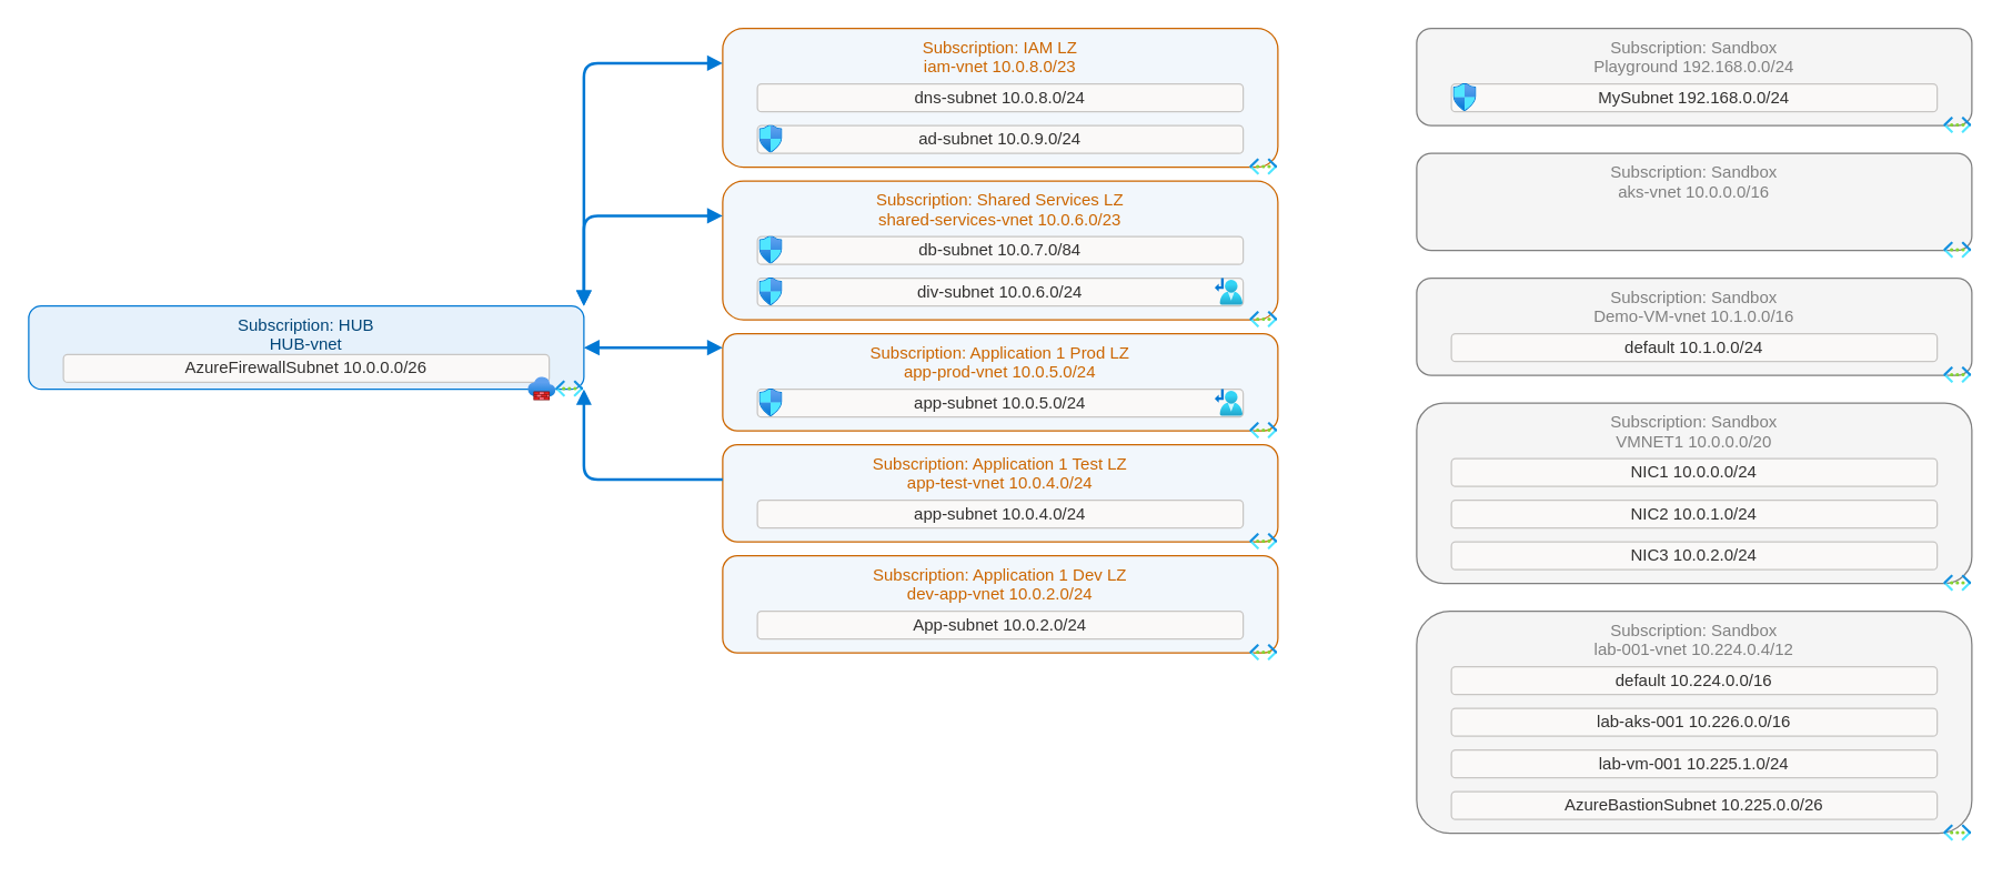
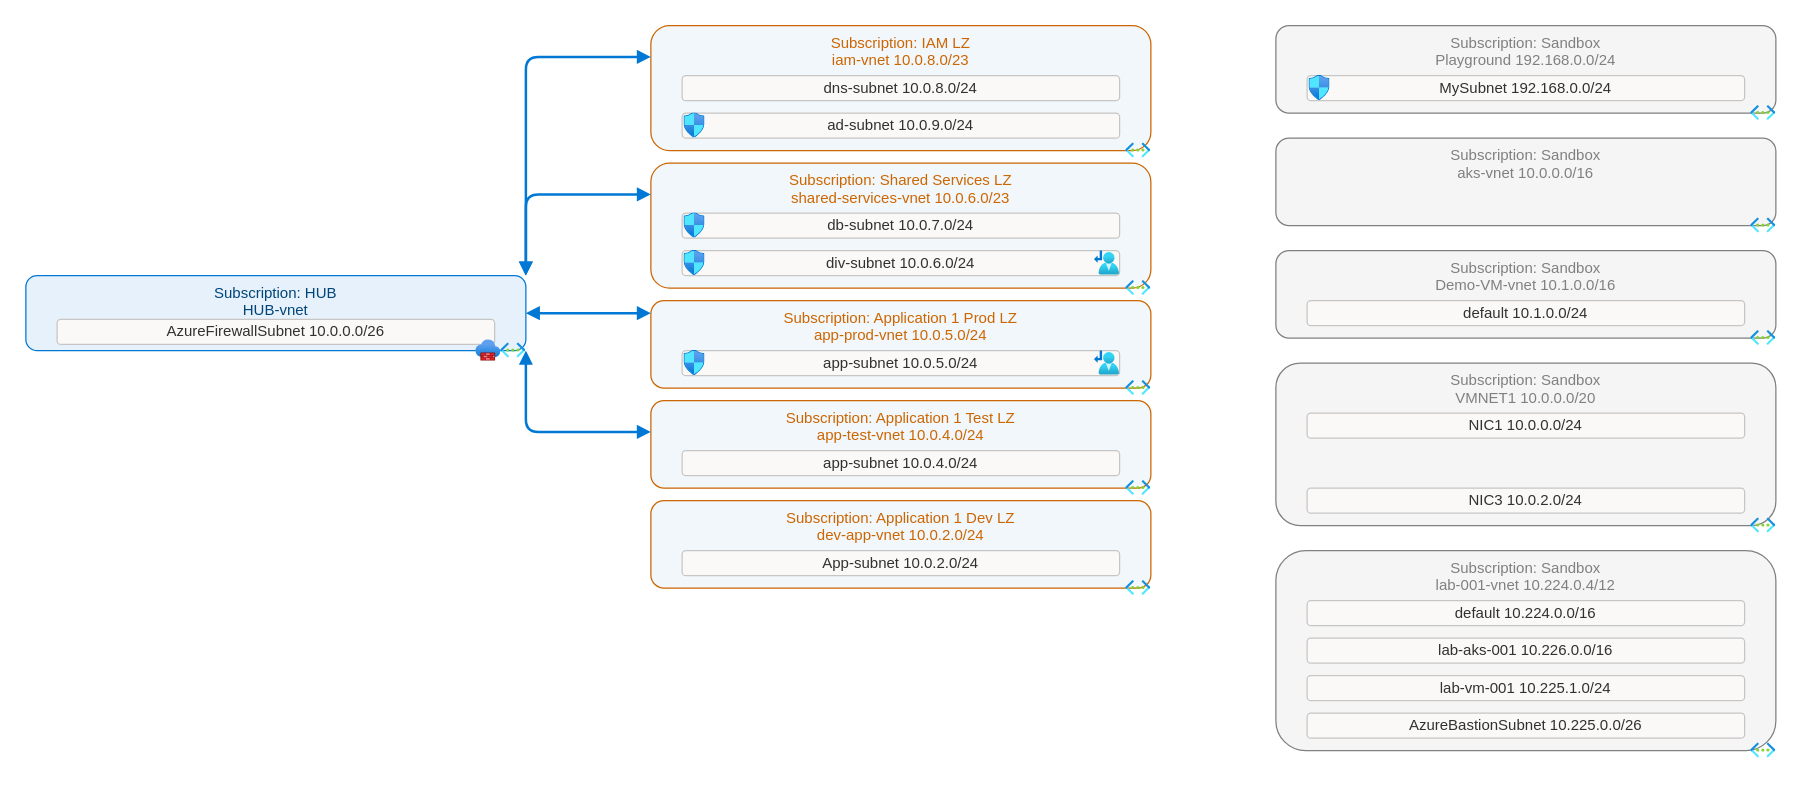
- <mxCell id="14" style="shape=rectangle;rounded=1;whiteSpace=wrap;html=1;strokeColor=#C8C6C4;fontColor=#323130;fillColor=#FAF9F8" vertex="1" parent="12" value="db-subnet 10.0.7.0/84"><mxGeometry x="25" y="40" width="350" height="20" as="geometry" /></mxCell>
+ <mxCell id="14" style="shape=rectangle;rounded=1;whiteSpace=wrap;html=1;strokeColor=#C8C6C4;fontColor=#323130;fillColor=#FAF9F8" vertex="1" parent="12" value="db-subnet 10.0.7.0/24"><mxGeometry x="25" y="40" width="350" height="20" as="geometry" /></mxCell>
- <mxCell id="29" edge="1" source="2" target="26" style="edgeStyle=orthogonalEdgeStyle;rounded=1;strokeColor=#0078D4;strokeWidth=2;endArrow=none;startArrow=block;" parent="1"><mxGeometry relative="1" as="geometry"><Array as="points"><mxPoint x="420" y="345" /><mxPoint x="520" y="345" /></Array></mxGeometry></mxCell>
+ <mxCell id="29" edge="1" source="2" target="26" style="edgeStyle=orthogonalEdgeStyle;rounded=1;strokeColor=#0078D4;strokeWidth=2;endArrow=block;startArrow=block;" parent="1"><mxGeometry relative="1" as="geometry"><Array as="points"><mxPoint x="420" y="345" /><mxPoint x="520" y="345" /></Array></mxGeometry></mxCell>
- <mxCell id="45" style="shape=rectangle;rounded=1;whiteSpace=wrap;html=1;strokeColor=#C8C6C4;fontColor=#323130;fillColor=#FAF9F8" vertex="1" parent="42" value="NIC2 10.0.1.0/24"><mxGeometry x="25" y="70" width="350" height="20" as="geometry" /></mxCell>
